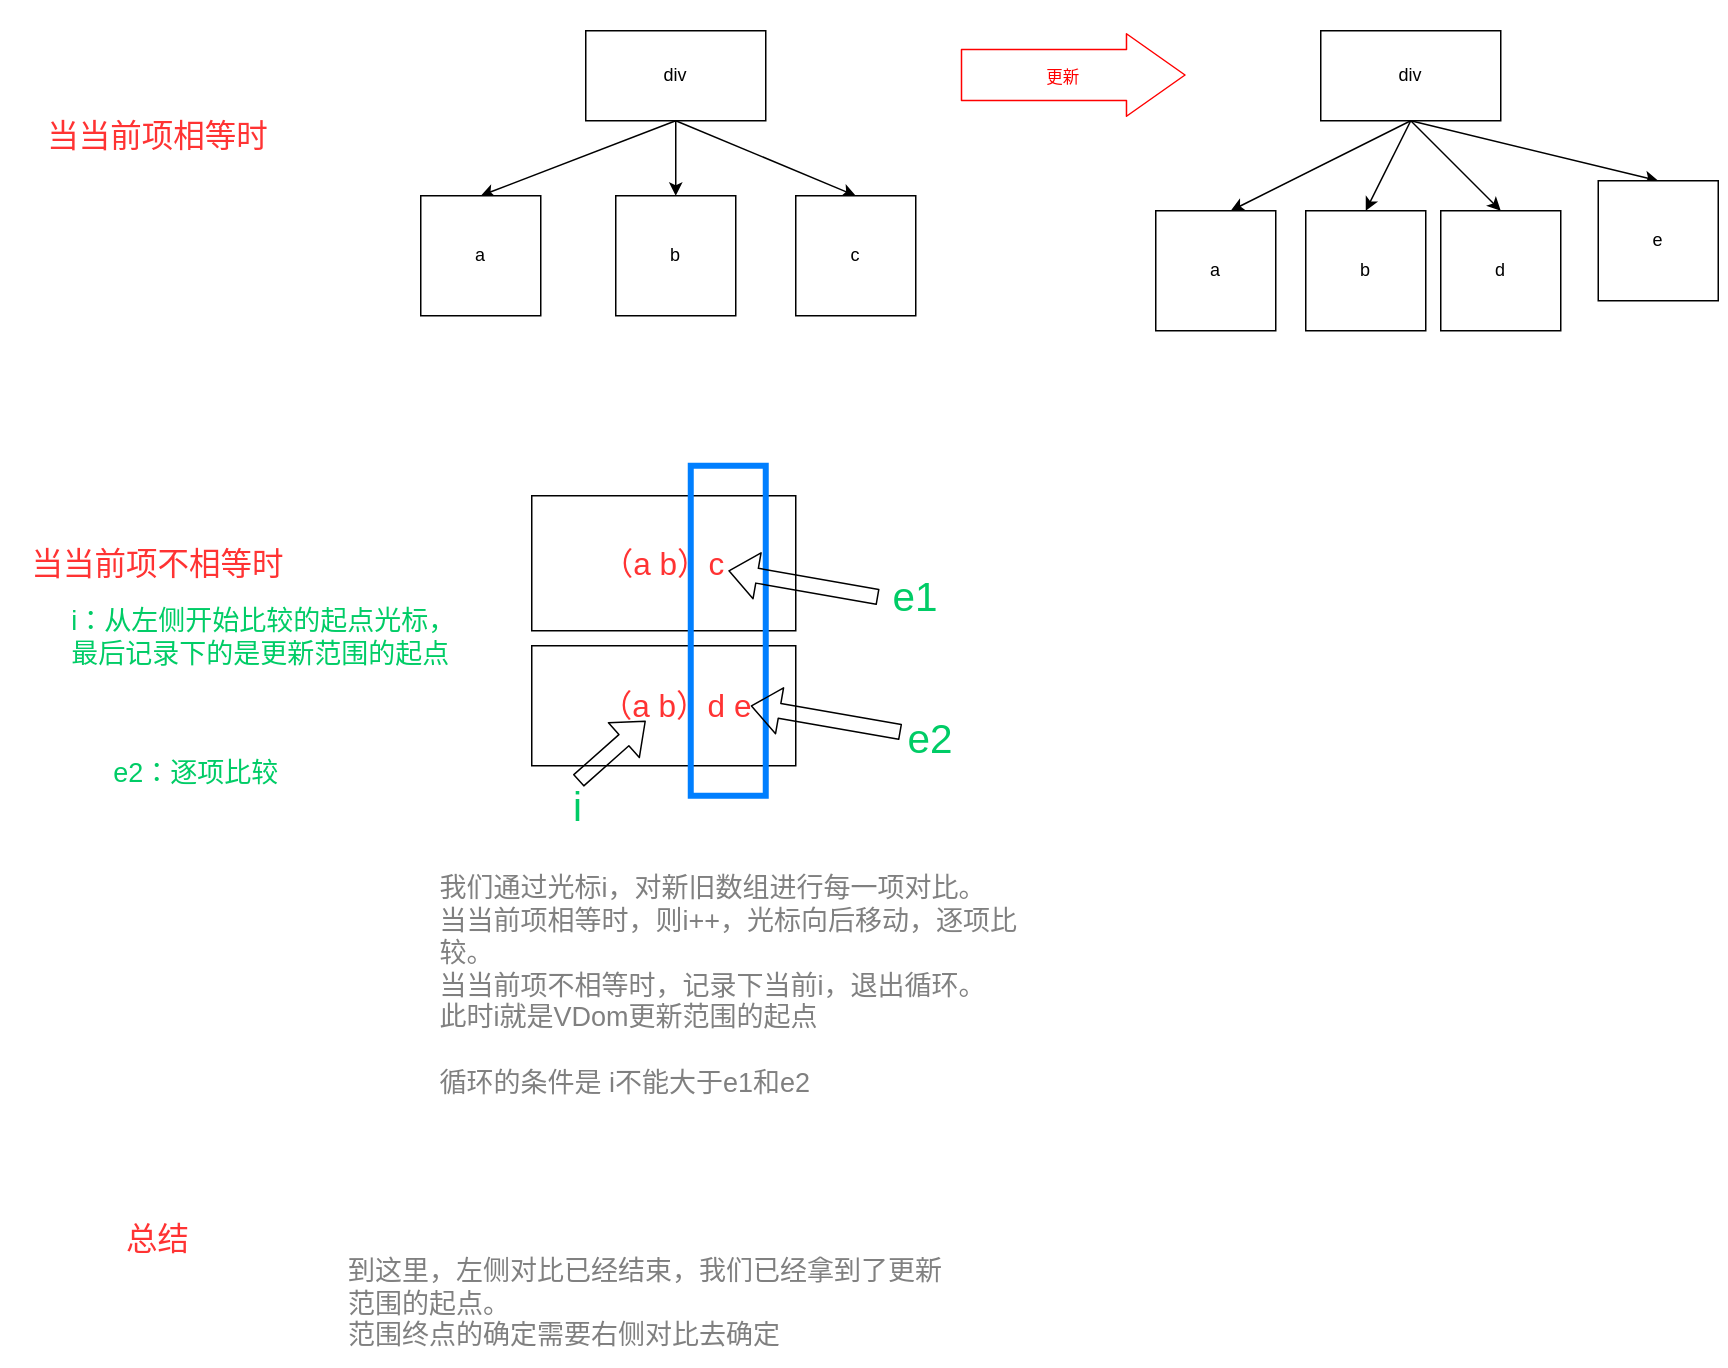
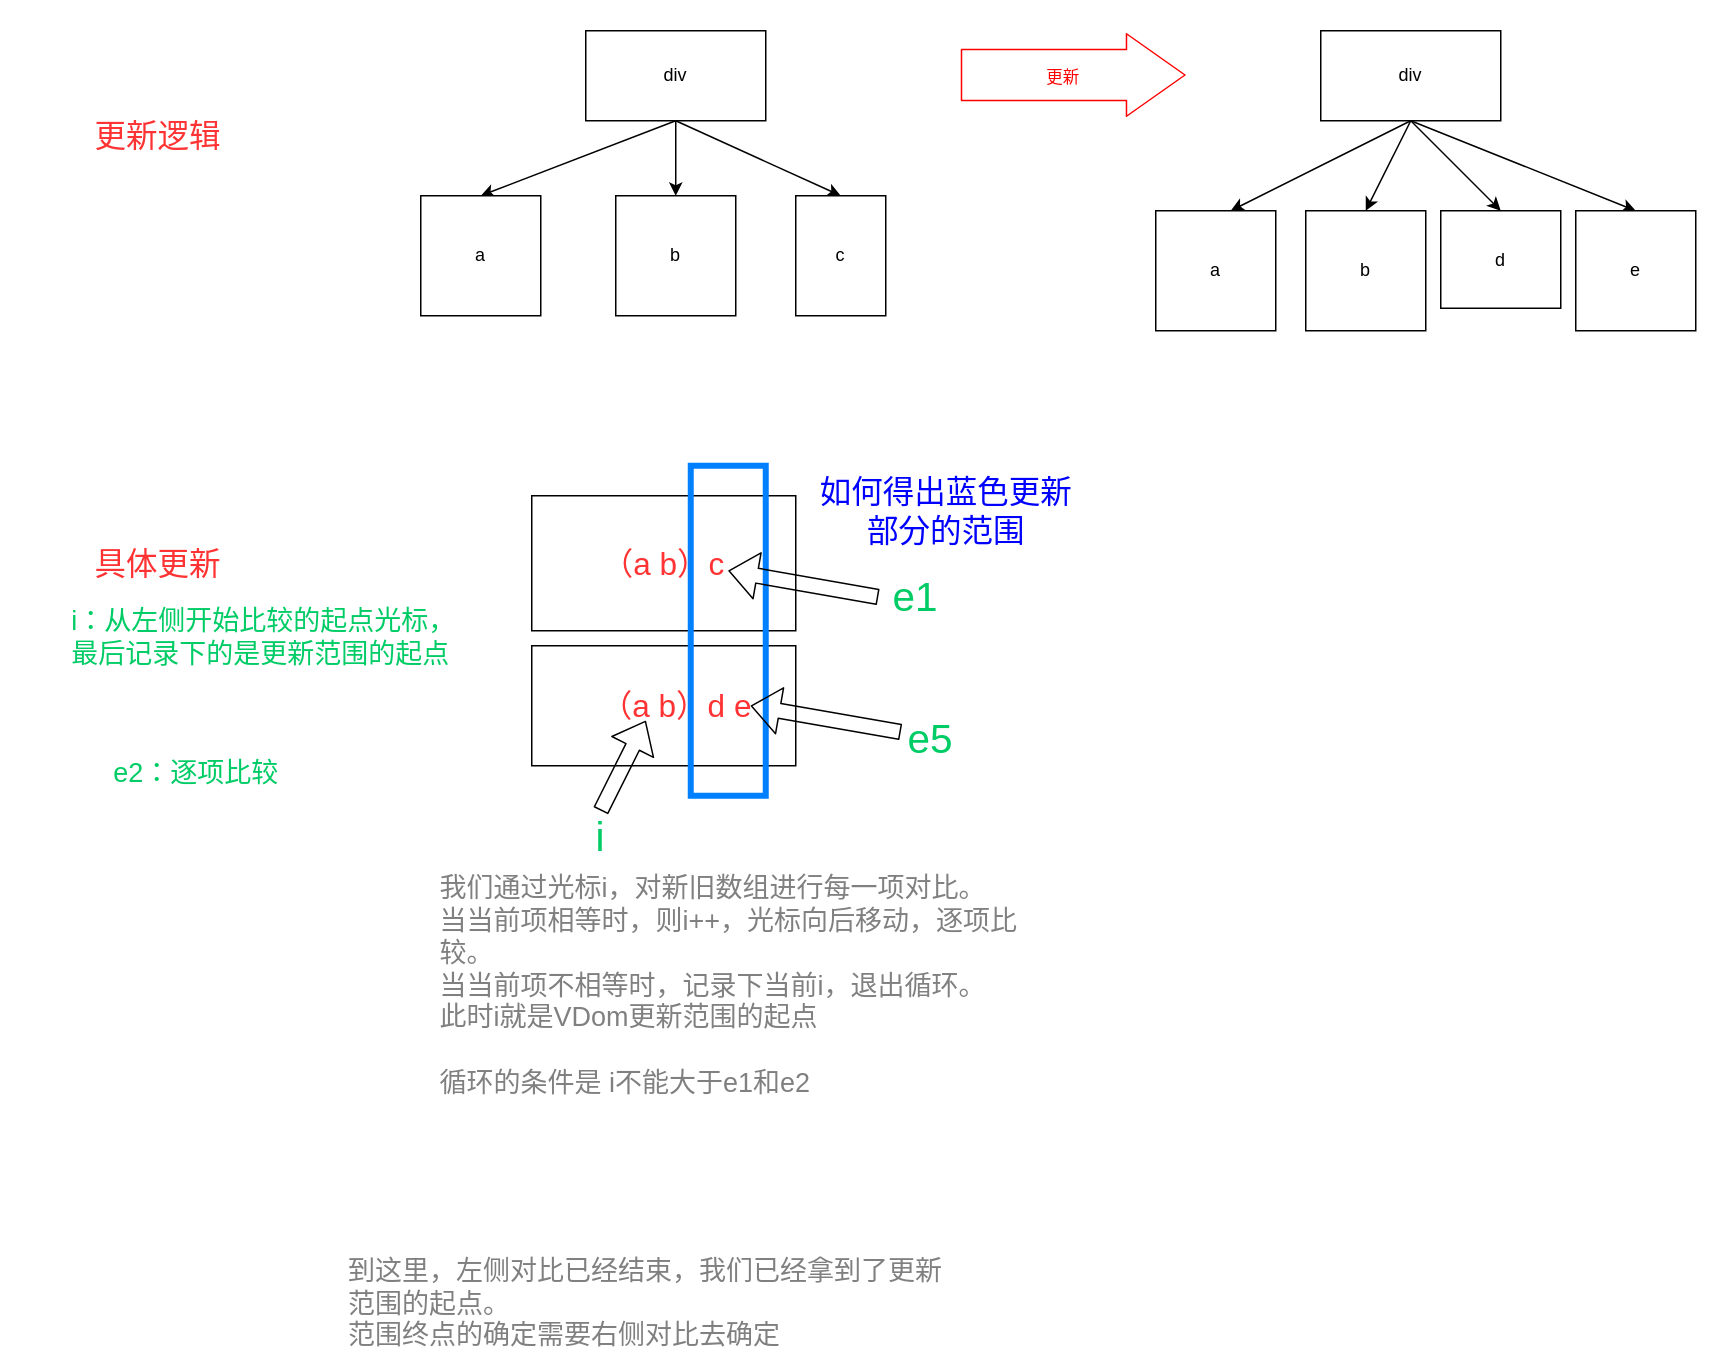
- <mxCell id="20" value="当当前项相等时" style="text;html=1;strokeColor=none;fillColor=none;align=center;verticalAlign=middle;whiteSpace=wrap;rounded=0;fontSize=21;fontColor=#FF3333;" parent="1" vertex="1"><mxGeometry x="20" y="30" width="170" height="120" as="geometry" /></mxCell>
+ <mxCell id="20" value="更新逻辑" style="text;html=1;strokeColor=none;fillColor=none;align=center;verticalAlign=middle;whiteSpace=wrap;rounded=0;fontSize=21;fontColor=#FF3333;" parent="1" vertex="1"><mxGeometry x="20" y="30" width="170" height="120" as="geometry" /></mxCell>
- <mxCell id="19" value="e" style="whiteSpace=wrap;html=1;aspect=fixed;" parent="1" vertex="1"><mxGeometry x="1065" y="120" width="80" height="80" as="geometry" /></mxCell>
+ <mxCell id="19" value="e" style="whiteSpace=wrap;html=1;aspect=fixed;" parent="1" vertex="1"><mxGeometry x="1050" y="140" width="80" height="80" as="geometry" /></mxCell>
- <mxCell id="8" value="c" style="whiteSpace=wrap;html=1;aspect=fixed;" parent="1" vertex="1"><mxGeometry x="530" y="130" width="80" height="80" as="geometry" /></mxCell>
+ <mxCell id="8" value="c" style="whiteSpace=wrap;html=1;aspect=fixed;" parent="1" vertex="1"><mxGeometry x="530" y="130" width="60" height="80" as="geometry" /></mxCell>
- <mxCell id="18" value="d" style="whiteSpace=wrap;html=1;aspect=fixed;" parent="1" vertex="1"><mxGeometry x="960" y="140" width="80" height="80" as="geometry" /></mxCell>
+ <mxCell id="18" value="d" style="whiteSpace=wrap;html=1;aspect=fixed;" parent="1" vertex="1"><mxGeometry x="960" y="140" width="80" height="65" as="geometry" /></mxCell>
+ <mxCell id="25" value="如何得出蓝色更新&lt;br&gt;部分的范围" style="text;html=1;align=center;verticalAlign=middle;resizable=0;points=[];autosize=1;strokeColor=none;fillColor=none;fontSize=21;fontColor=#0000FF;" parent="1" vertex="1"><mxGeometry x="540" y="310" width="180" height="60" as="geometry" /></mxCell>
- <mxCell id="21" value="当当前项不相等时" style="text;html=1;strokeColor=none;fillColor=none;align=center;verticalAlign=middle;whiteSpace=wrap;rounded=0;fontSize=21;fontColor=#FF3333;" parent="1" vertex="1"><mxGeometry x="20" y="310" width="170" height="130" as="geometry" /></mxCell>
+ <mxCell id="21" value="具体更新" style="text;html=1;strokeColor=none;fillColor=none;align=center;verticalAlign=middle;whiteSpace=wrap;rounded=0;fontSize=21;fontColor=#FF3333;" parent="1" vertex="1"><mxGeometry x="20" y="310" width="170" height="130" as="geometry" /></mxCell>
- <mxCell id="29" value="e2" style="text;html=1;strokeColor=none;fillColor=none;align=center;verticalAlign=middle;whiteSpace=wrap;rounded=0;fontSize=27;fontColor=#00CC66;" parent="1" vertex="1"><mxGeometry x="590" y="475" width="60" height="35" as="geometry" /></mxCell>
+ <mxCell id="29" value="e5" style="text;html=1;strokeColor=none;fillColor=none;align=center;verticalAlign=middle;whiteSpace=wrap;rounded=0;fontSize=27;fontColor=#00CC66;" parent="1" vertex="1"><mxGeometry x="590" y="475" width="60" height="35" as="geometry" /></mxCell>
- <mxCell id="26" value="i" style="text;html=1;strokeColor=none;fillColor=none;align=center;verticalAlign=middle;whiteSpace=wrap;rounded=0;fontSize=27;fontColor=#00CC66;" parent="1" vertex="1"><mxGeometry x="355" y="520" width="60" height="35" as="geometry" /></mxCell>
+ <mxCell id="26" value="i" style="text;html=1;strokeColor=none;fillColor=none;align=center;verticalAlign=middle;whiteSpace=wrap;rounded=0;fontSize=27;fontColor=#00CC66;" parent="1" vertex="1"><mxGeometry x="370" y="540" width="60" height="35" as="geometry" /></mxCell>
- <mxCell id="35" value="总结" style="text;html=1;strokeColor=none;fillColor=none;align=center;verticalAlign=middle;whiteSpace=wrap;rounded=0;fontSize=21;fontColor=#FF3333;" vertex="1" parent="1"><mxGeometry x="20" y="760" width="170" height="130" as="geometry" /></mxCell>
